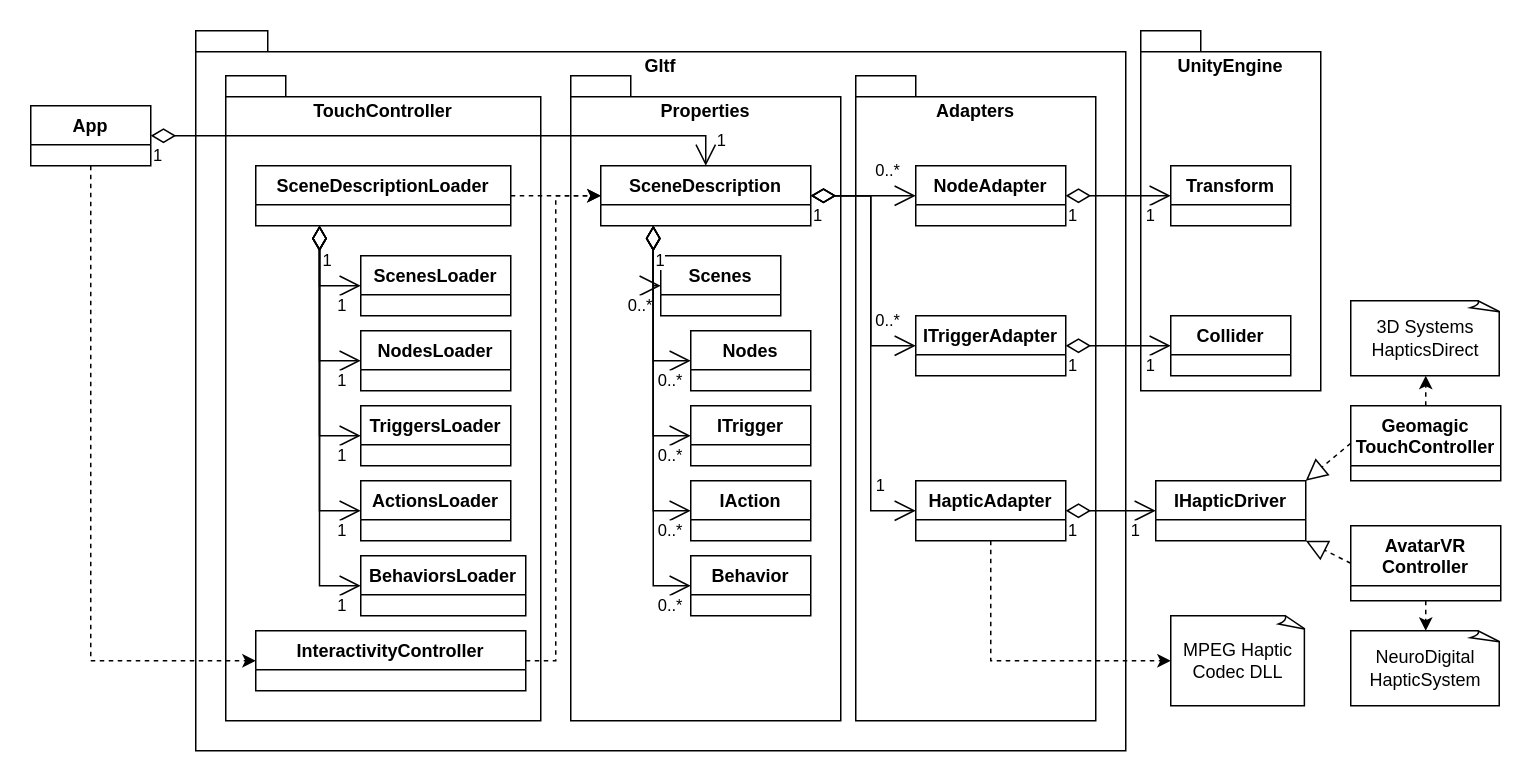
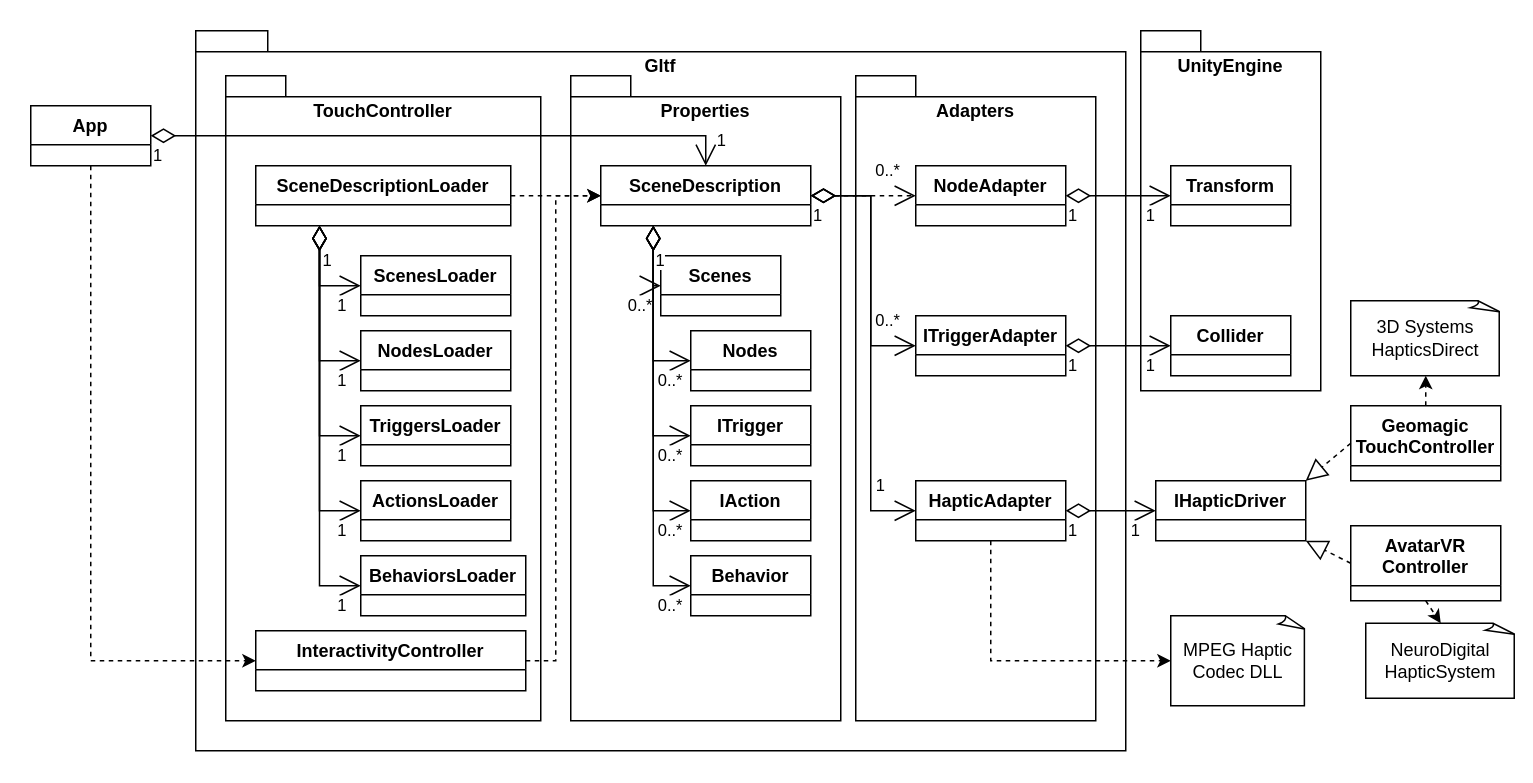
- <mxCell id="18" value="" style="endArrow=open;html=1;endSize=12;startArrow=diamondThin;startSize=14;startFill=0;edgeStyle=orthogonalEdgeStyle;rounded=0;entryX=0;entryY=0.5;entryDx=0;entryDy=0;exitX=1;exitY=0.5;exitDx=0;exitDy=0;" parent="1" source="11" target="17" edge="1"><mxGeometry relative="1" as="geometry"><mxPoint x="510" y="120" as="sourcePoint" /><mxPoint x="520" y="290" as="targetPoint" /><Array as="points"><mxPoint x="600" y="130" /><mxPoint x="600" y="130" /></Array></mxGeometry></mxCell>
+ <mxCell id="18" value="" style="endArrow=open;html=1;endSize=12;startArrow=diamondThin;startSize=14;startFill=0;edgeStyle=orthogonalEdgeStyle;rounded=0;entryX=0;entryY=0.5;entryDx=0;entryDy=0;exitX=1;exitY=0.5;exitDx=0;exitDy=0;dashed=1;" parent="1" source="11" target="17" edge="1"><mxGeometry relative="1" as="geometry"><mxPoint x="510" y="120" as="sourcePoint" /><mxPoint x="520" y="290" as="targetPoint" /><Array as="points"><mxPoint x="600" y="130" /><mxPoint x="600" y="130" /></Array></mxGeometry></mxCell>
- <mxCell id="78" value="NeuroDigital HapticSystem" style="whiteSpace=wrap;html=1;shape=mxgraph.basic.document" parent="1" vertex="1"><mxGeometry x="900" y="420" width="100" height="50" as="geometry" /></mxCell>
+ <mxCell id="78" value="NeuroDigital HapticSystem" style="whiteSpace=wrap;html=1;shape=mxgraph.basic.document" parent="1" vertex="1"><mxGeometry x="910" y="415" width="100" height="50" as="geometry" /></mxCell>
